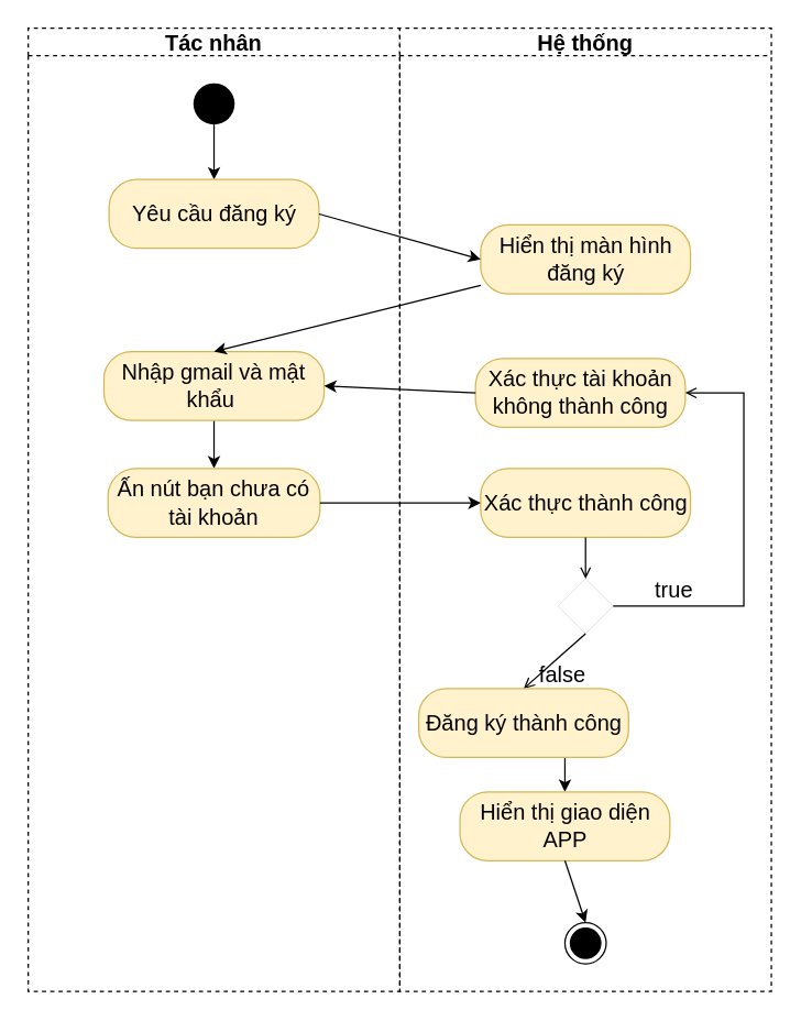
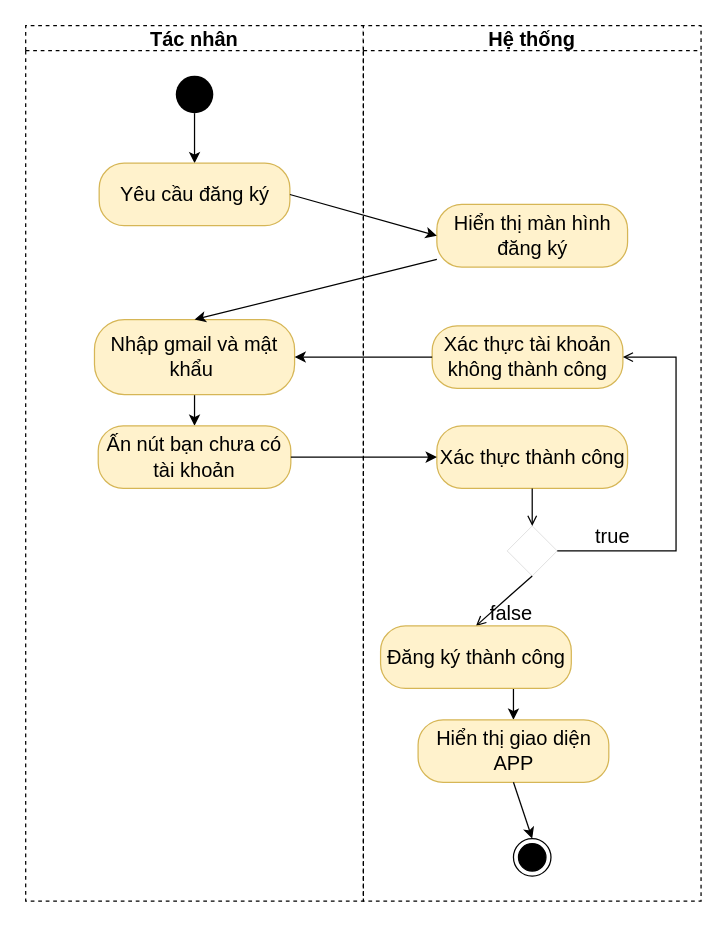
- <mxCell id="6" value="Nhập gmail và mật khẩu&amp;nbsp;" style="rounded=1;whiteSpace=wrap;html=1;arcSize=40;shadow=0;fontSize=16;fillColor=#fff2cc;strokeColor=#d6b656;" parent="2" vertex="1"><mxGeometry x="55" y="235" width="160" height="50" as="geometry" /></mxCell>
+ <mxCell id="6" value="Nhập gmail và mật khẩu&amp;nbsp;" style="rounded=1;whiteSpace=wrap;html=1;arcSize=40;shadow=0;fontSize=16;fillColor=#fff2cc;strokeColor=#d6b656;" parent="2" vertex="1"><mxGeometry x="55" y="235" width="160" height="60" as="geometry" /></mxCell>
